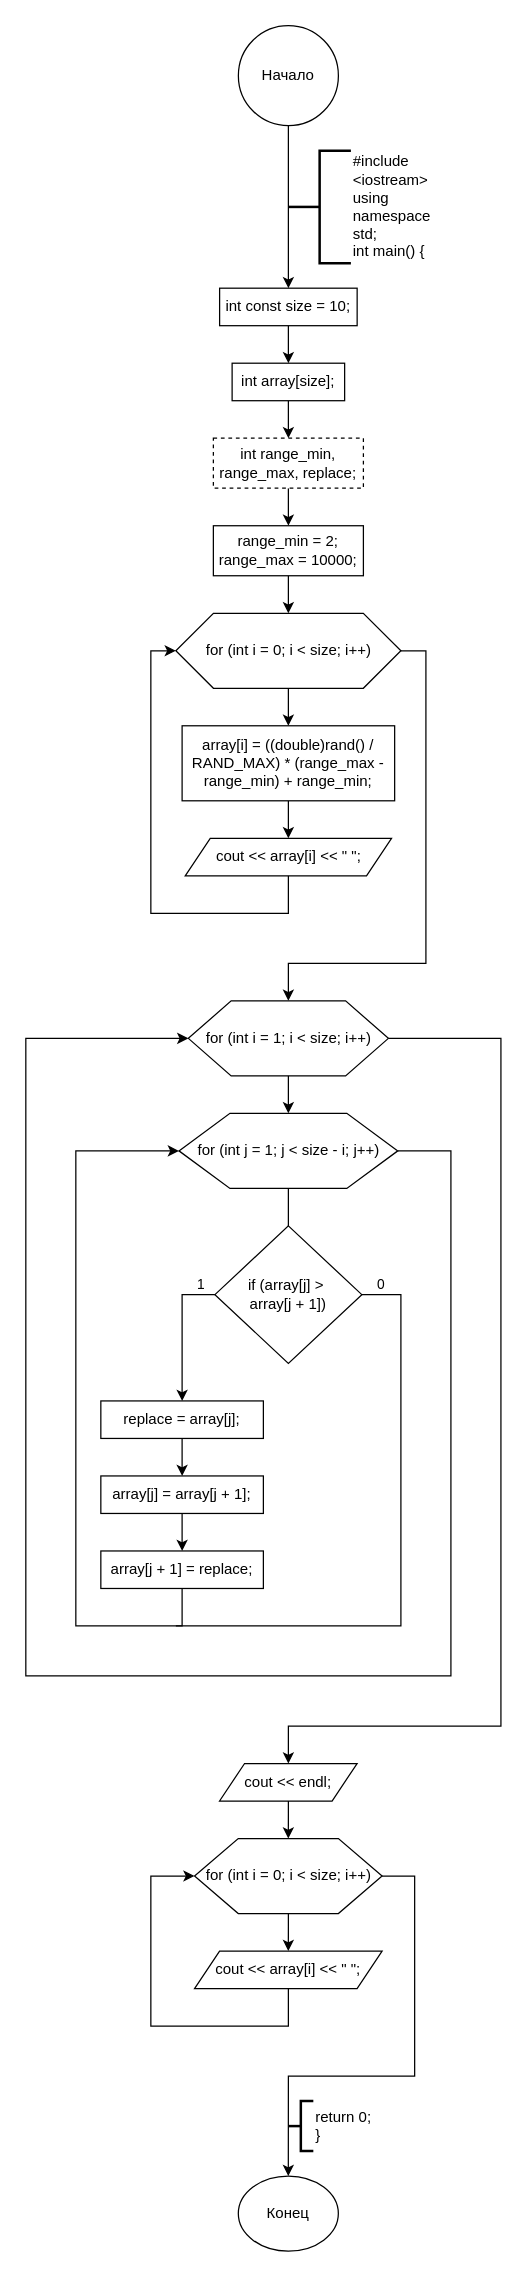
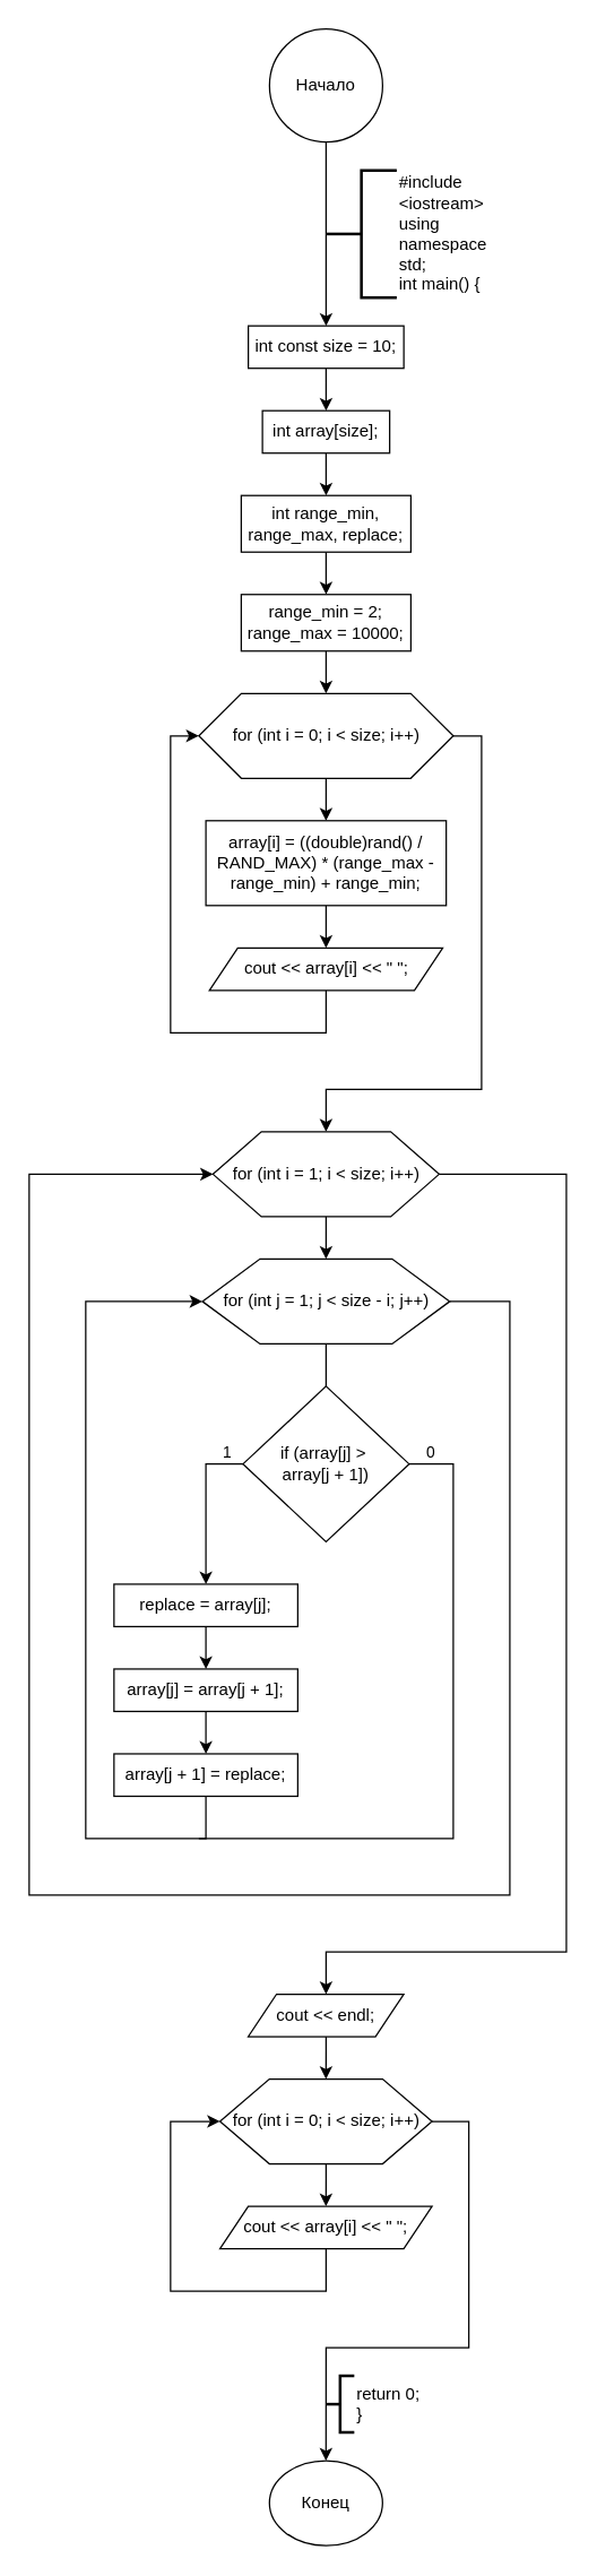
- <mxCell id="10" value="int range_min, range_max, replace;" style="rounded=0;whiteSpace=wrap;html=1;dashed=1;" vertex="1" parent="1"><mxGeometry x="170" y="350" width="120" height="40" as="geometry" /></mxCell>
+ <mxCell id="10" value="int range_min, range_max, replace;" style="rounded=0;whiteSpace=wrap;html=1;" vertex="1" parent="1"><mxGeometry x="170" y="350" width="120" height="40" as="geometry" /></mxCell>
